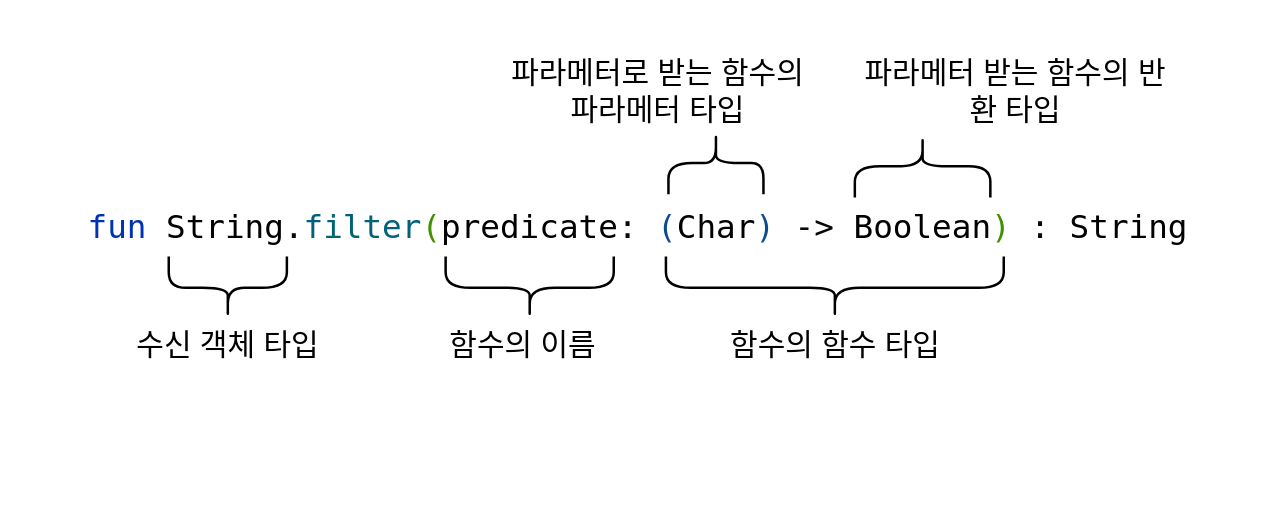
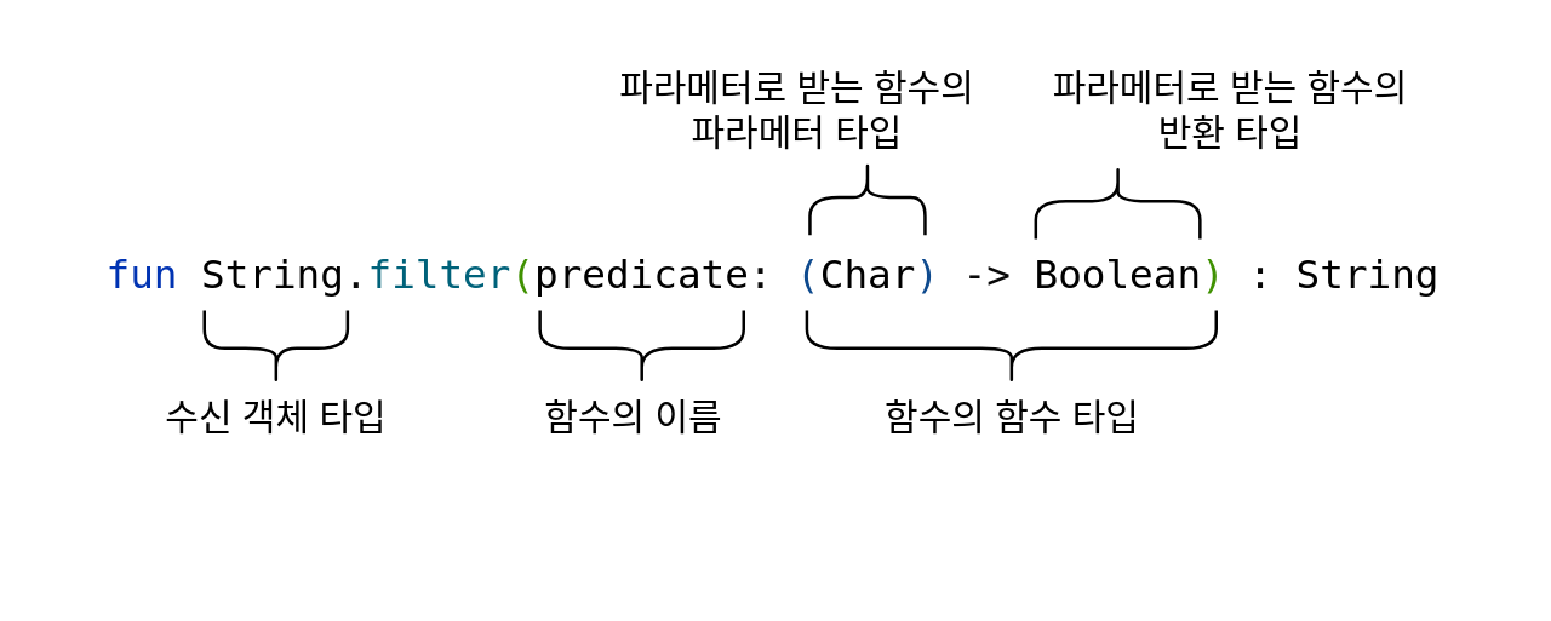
- <mxCell id="12" value="파라메터 받는 함수의 반환 타입" style="text;html=1;align=center;verticalAlign=middle;whiteSpace=wrap;rounded=0;" vertex="1" parent="1"><mxGeometry x="342.94" y="20.63" width="126.12" height="30" as="geometry" /></mxCell>
+ <mxCell id="12" value="파라메터로 받는 함수의 반환 타입" style="text;html=1;align=center;verticalAlign=middle;whiteSpace=wrap;rounded=0;" vertex="1" parent="1"><mxGeometry x="342.94" y="20.63" width="126.12" height="30" as="geometry" /></mxCell>
